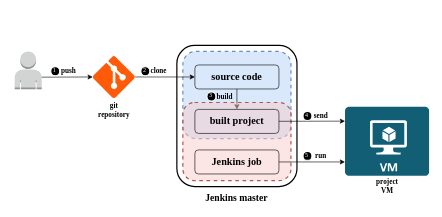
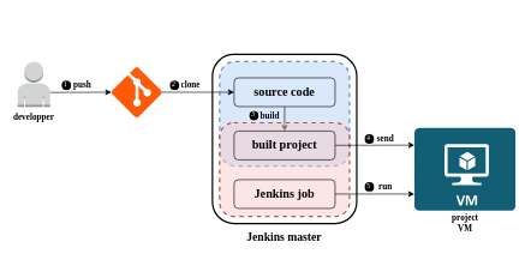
+ <mxCell id="29" value="&lt;font face=&quot;Old Standard TT&quot;&gt;developper&lt;/font&gt;" style="text;html=1;strokeColor=none;fillColor=none;align=center;verticalAlign=middle;whiteSpace=wrap;rounded=0;shadow=0;fontStyle=1" vertex="1" parent="1"><mxGeometry x="20.25" y="152.5" width="52.5" height="20" as="geometry" /></mxCell>
- <mxCell id="30" value="&lt;font face=&quot;Old Standard TT&quot;&gt;git repository&lt;/font&gt;" style="text;html=1;strokeColor=none;fillColor=none;align=center;verticalAlign=middle;whiteSpace=wrap;rounded=0;shadow=0;fontStyle=1" vertex="1" parent="1"><mxGeometry x="162.75" y="172.5" width="52.5" height="20" as="geometry" /></mxCell>
